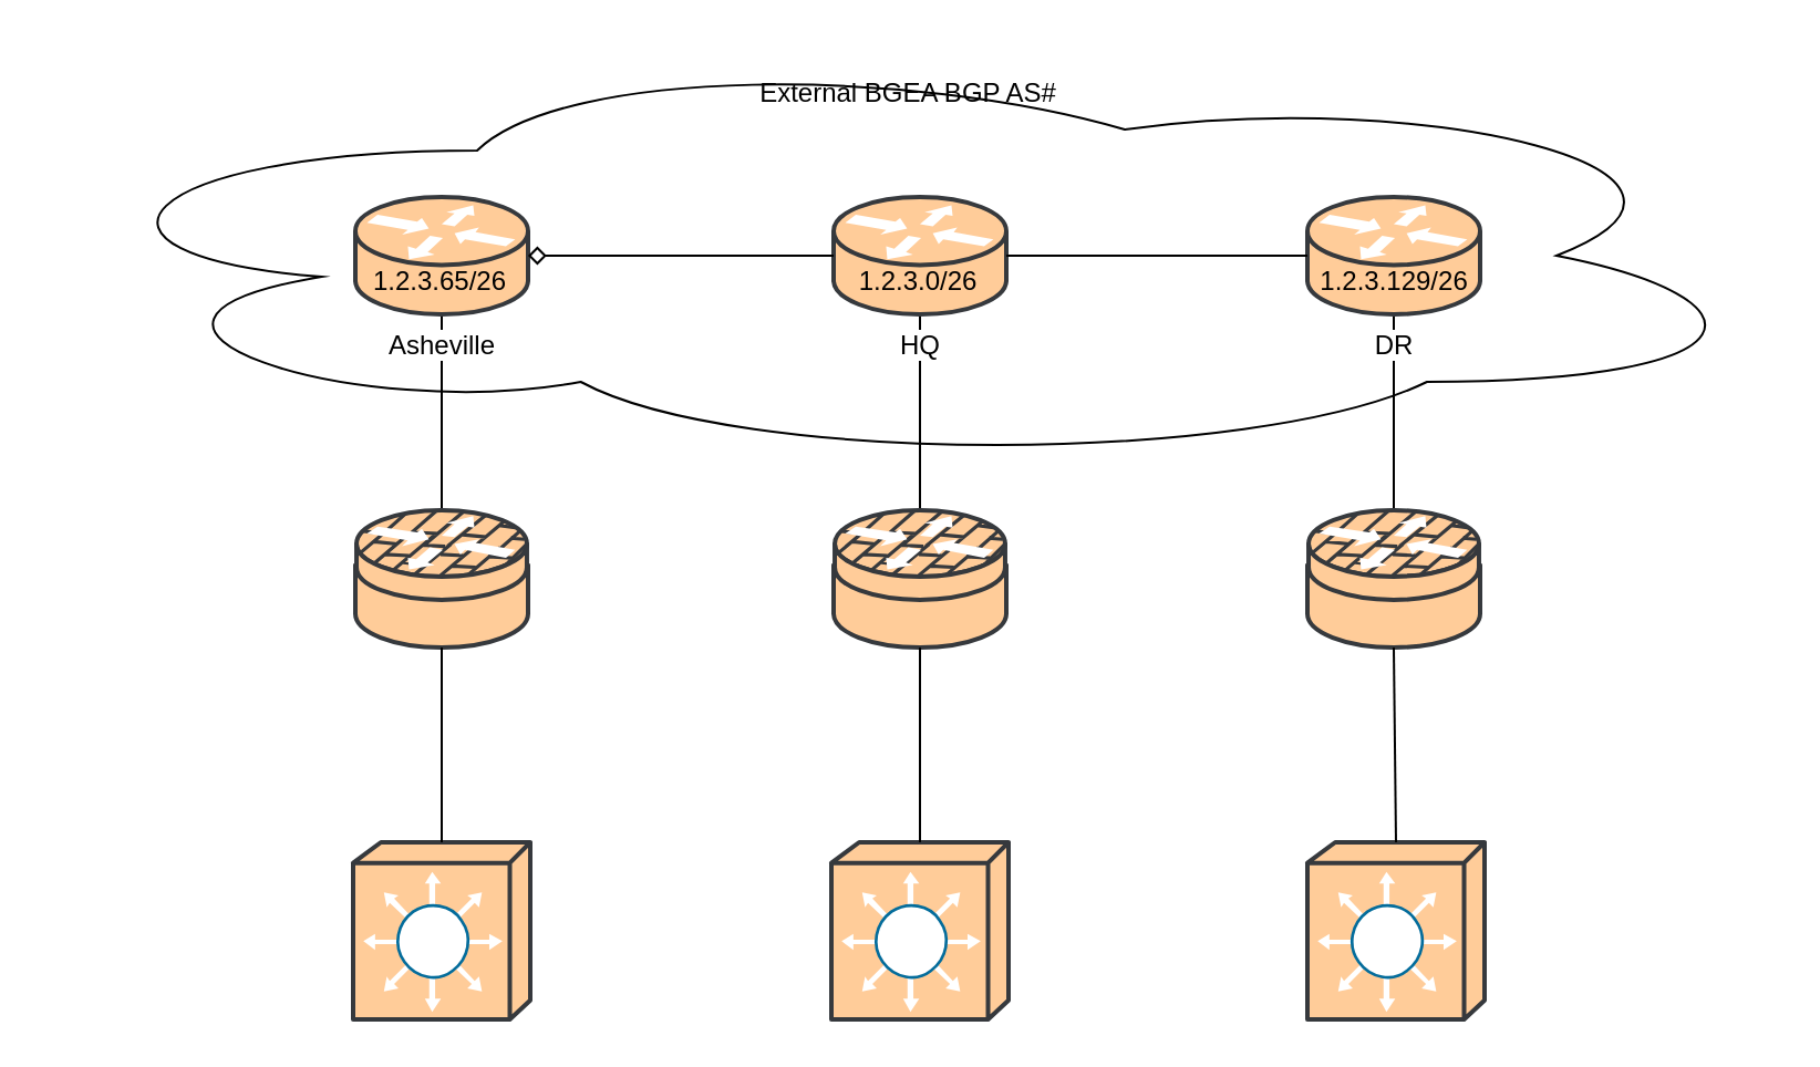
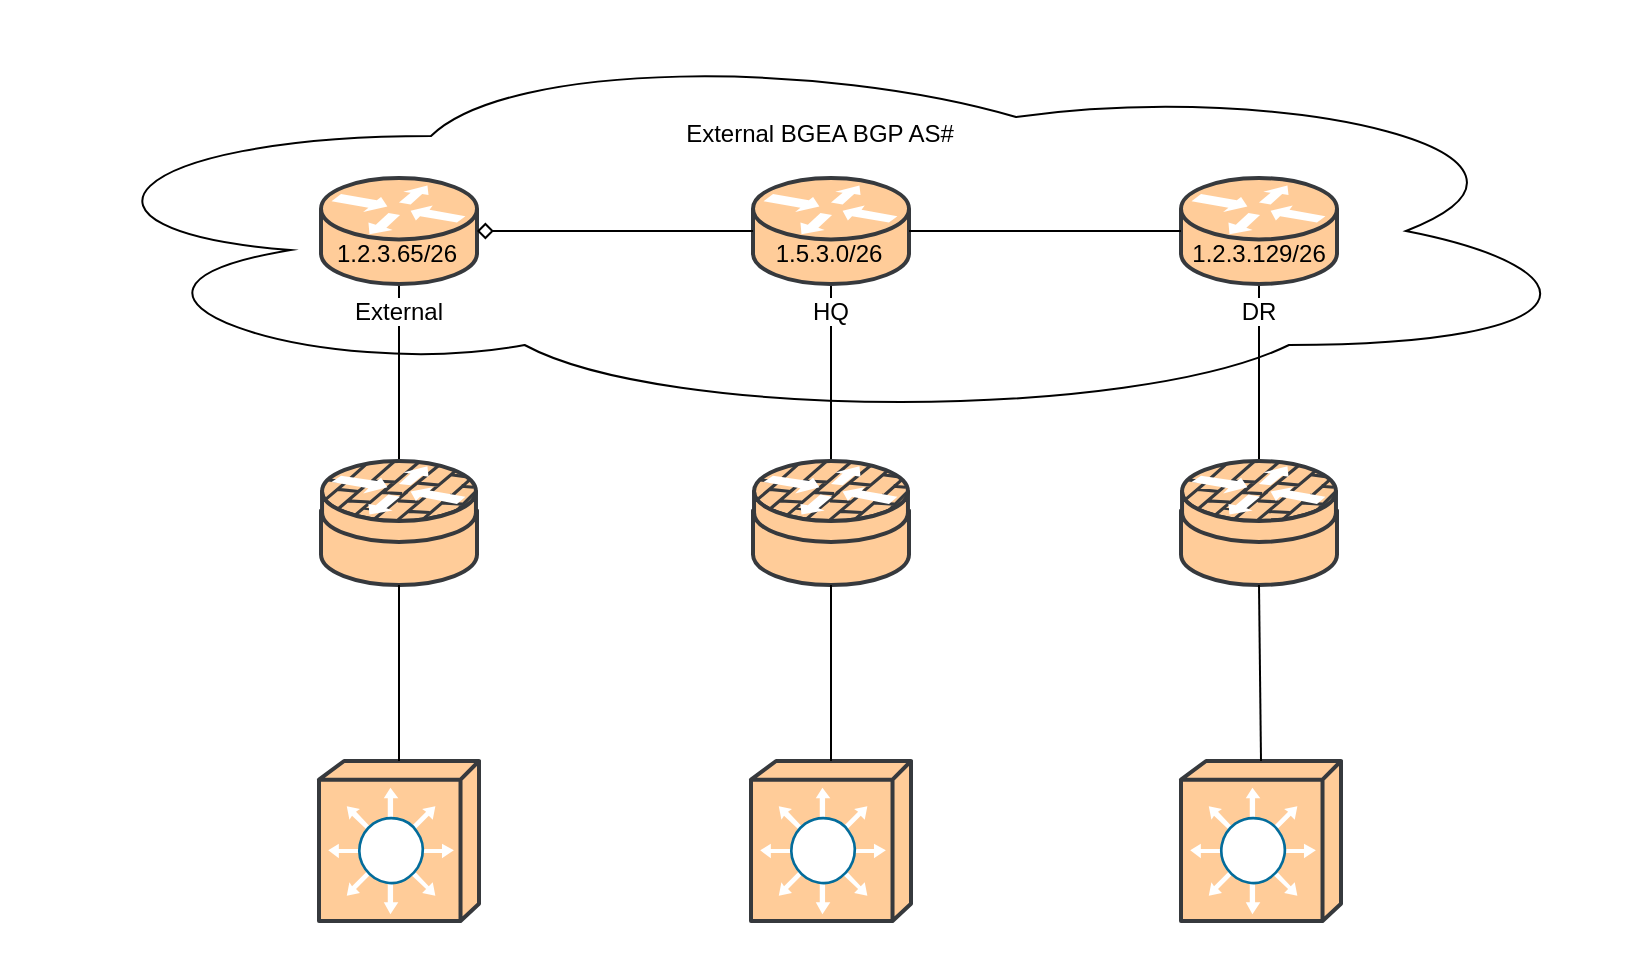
- <mxCell id="9" value="External BGEA BGP AS#&lt;div&gt;&lt;br&gt;&lt;/div&gt;" style="text;html=1;align=center;verticalAlign=middle;whiteSpace=wrap;rounded=0;" parent="1" vertex="1"><mxGeometry x="340" y="35" width="140" height="28.5" as="geometry" /></mxCell>
+ <mxCell id="9" value="External BGEA BGP AS#&lt;div&gt;&lt;br&gt;&lt;/div&gt;" style="text;html=1;align=center;verticalAlign=middle;whiteSpace=wrap;rounded=0;" parent="1" vertex="1"><mxGeometry x="340" y="60" width="140" height="28.5" as="geometry" /></mxCell>
- <mxCell id="15" value="1.2.3.0/26" style="text;html=1;align=center;verticalAlign=middle;resizable=0;points=[];autosize=1;strokeColor=none;fillColor=none;fontColor=light-dark(#000000,#000000);" parent="1" vertex="1"><mxGeometry x="374" y="111.5" width="80" height="30" as="geometry" /></mxCell>
+ <mxCell id="15" value="1.5.3.0/26" style="text;html=1;align=center;verticalAlign=middle;resizable=0;points=[];autosize=1;strokeColor=none;fillColor=none;fontColor=light-dark(#000000,#000000);" parent="1" vertex="1"><mxGeometry x="374" y="111.5" width="80" height="30" as="geometry" /></mxCell>
- <mxCell id="6" value="&lt;span style=&quot;background-color: light-dark(#ffffff, var(--ge-dark-color, #121212));&quot;&gt;Asheville&lt;/span&gt;" style="shape=mxgraph.cisco.routers.router;sketch=0;html=1;pointerEvents=1;dashed=0;fillColor=#ffcc99;strokeColor=#36393d;strokeWidth=2;verticalLabelPosition=bottom;verticalAlign=top;align=center;outlineConnect=0;" parent="1" vertex="1"><mxGeometry x="160" y="88.5" width="78" height="53" as="geometry" /></mxCell>
+ <mxCell id="6" value="&lt;span style=&quot;background-color: light-dark(#ffffff, var(--ge-dark-color, #121212));&quot;&gt;External&lt;/span&gt;" style="shape=mxgraph.cisco.routers.router;sketch=0;html=1;pointerEvents=1;dashed=0;fillColor=#ffcc99;strokeColor=#36393d;strokeWidth=2;verticalLabelPosition=bottom;verticalAlign=top;align=center;outlineConnect=0;" parent="1" vertex="1"><mxGeometry x="160" y="88.5" width="78" height="53" as="geometry" /></mxCell>
